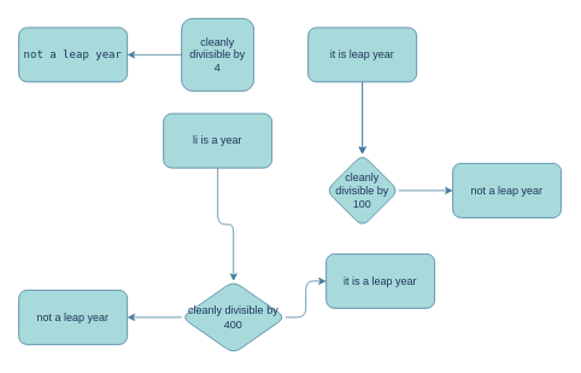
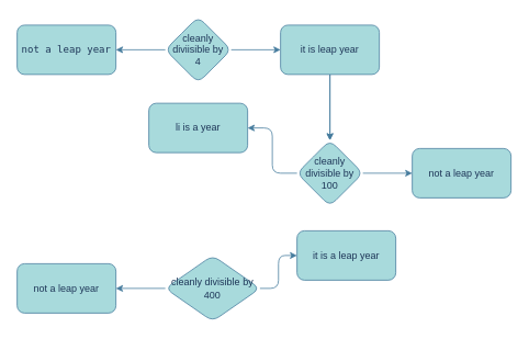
- <mxCell id="4" value="cleanly diviisible by&lt;br&gt;4" style="whiteSpace=wrap;html=1;fillColor=#A8DADC;strokeColor=#457B9D;align=center;labelBackgroundColor=none;fontColor=#1D3557;rounded=1;" vertex="1" parent="1"><mxGeometry x="200" y="20" width="80" height="80" as="geometry" /></mxCell>
+ <mxCell id="4" value="cleanly diviisible by&lt;br&gt;4" style="rhombus;whiteSpace=wrap;html=1;fillColor=#A8DADC;strokeColor=#457B9D;align=center;rounded=1;labelBackgroundColor=none;fontColor=#1D3557;" vertex="1" parent="1"><mxGeometry x="200" y="20" width="80" height="80" as="geometry" /></mxCell>
+ <mxCell id="3" value="" style="edgeStyle=orthogonalEdgeStyle;rounded=1;orthogonalLoop=1;jettySize=auto;html=1;labelBackgroundColor=none;strokeColor=#457B9D;fontColor=default;" edge="1" parent="1" source="4" target="11"><mxGeometry relative="1" as="geometry" /></mxCell>
+ <mxCell id="6" value="" style="edgeStyle=orthogonalEdgeStyle;rounded=1;orthogonalLoop=1;jettySize=auto;html=1;labelBackgroundColor=none;strokeColor=#457B9D;fontColor=default;" edge="1" parent="1" source="7" target="14"><mxGeometry relative="1" as="geometry" /></mxCell>
- <mxCell id="13" value="" style="edgeStyle=orthogonalEdgeStyle;rounded=1;orthogonalLoop=1;jettySize=auto;html=1;labelBackgroundColor=none;strokeColor=#457B9D;fontColor=default;" edge="1" parent="1" source="14" target="17"><mxGeometry relative="1" as="geometry" /></mxCell>
